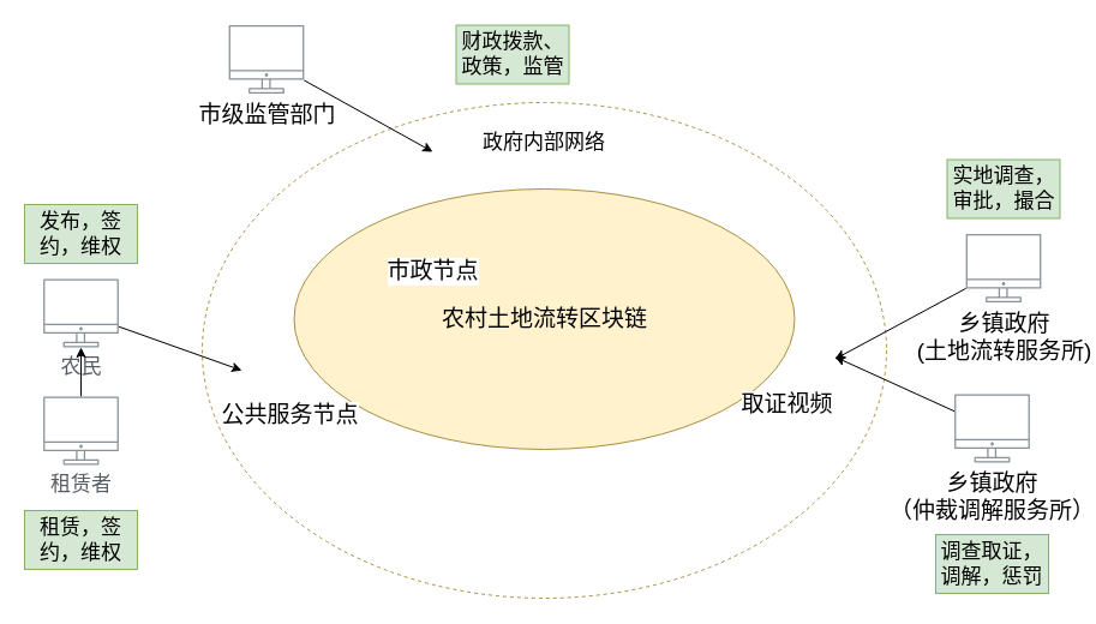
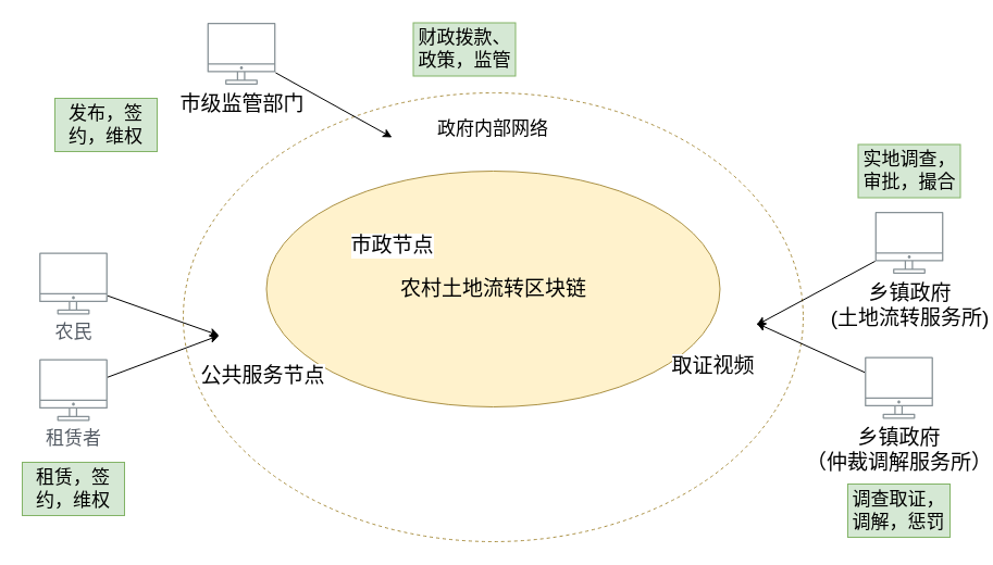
- <mxCell id="11" value="发布，签约，维权" style="text;html=1;strokeColor=#82b366;fillColor=#d5e8d4;align=center;verticalAlign=middle;whiteSpace=wrap;rounded=0;fontSize=17;" parent="1" vertex="1"><mxGeometry x="20" y="170" width="94" height="49" as="geometry" /></mxCell>
+ <mxCell id="11" value="发布，签约，维权" style="text;html=1;strokeColor=#82b366;fillColor=#d5e8d4;align=center;verticalAlign=middle;whiteSpace=wrap;rounded=0;fontSize=17;" parent="1" vertex="1"><mxGeometry x="50" y="90" width="94" height="49" as="geometry" /></mxCell>
- <mxCell id="9" style="edgeStyle=none;rounded=0;orthogonalLoop=1;jettySize=auto;html=1;fontSize=19;" parent="1" source="10" target="8" edge="1"><mxGeometry relative="1" as="geometry"><mxPoint x="151" y="312.5" as="targetPoint" /></mxGeometry></mxCell>
+ <mxCell id="9" style="edgeStyle=none;rounded=0;orthogonalLoop=1;jettySize=auto;html=1;fontSize=19;entryX=0;entryY=0.75;entryDx=0;entryDy=0;" parent="1" source="10" target="4" edge="1"><mxGeometry relative="1" as="geometry"><mxPoint x="151" y="312.5" as="targetPoint" /></mxGeometry></mxCell>
